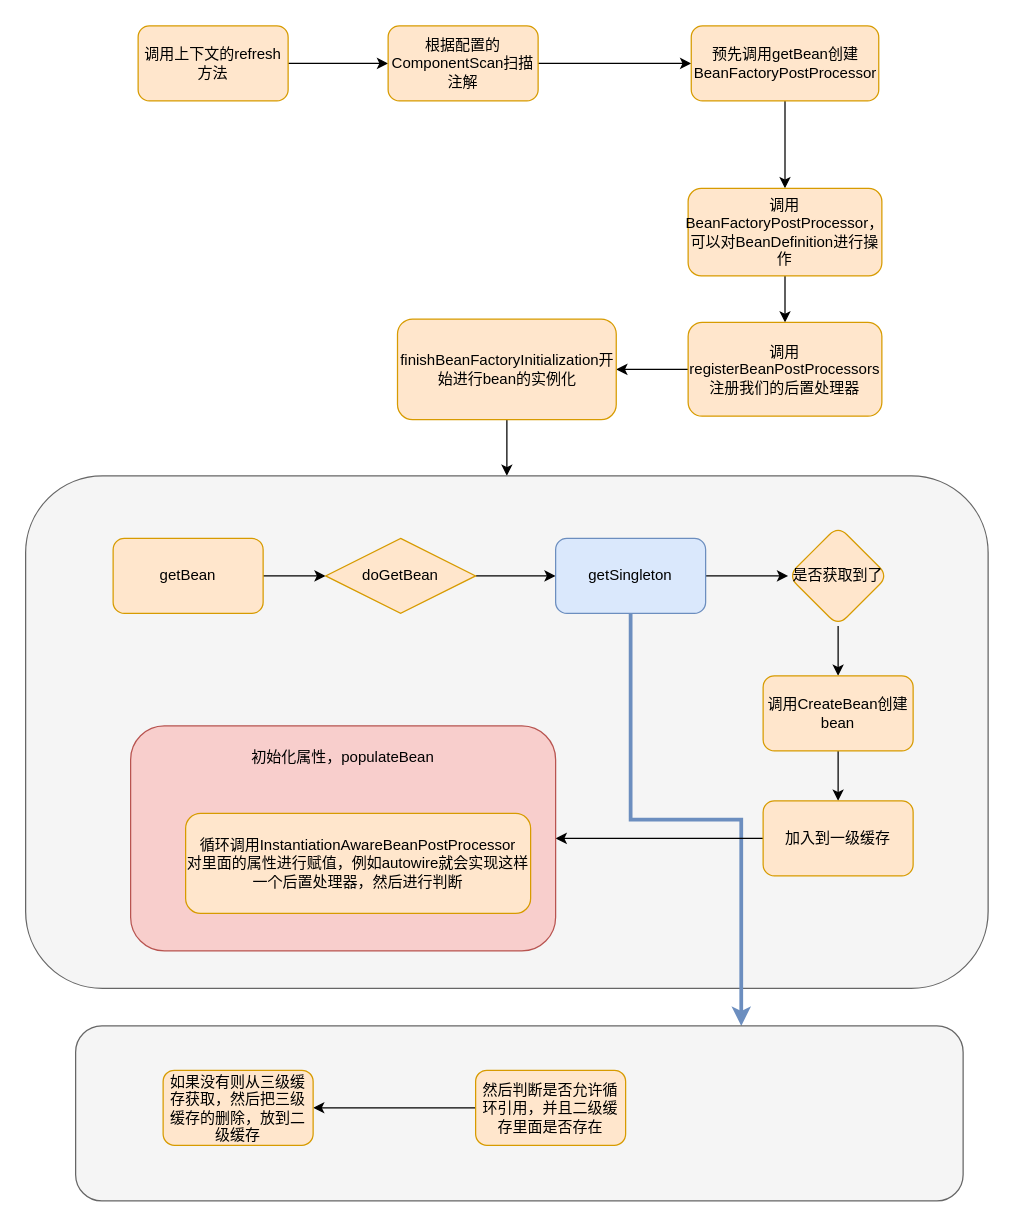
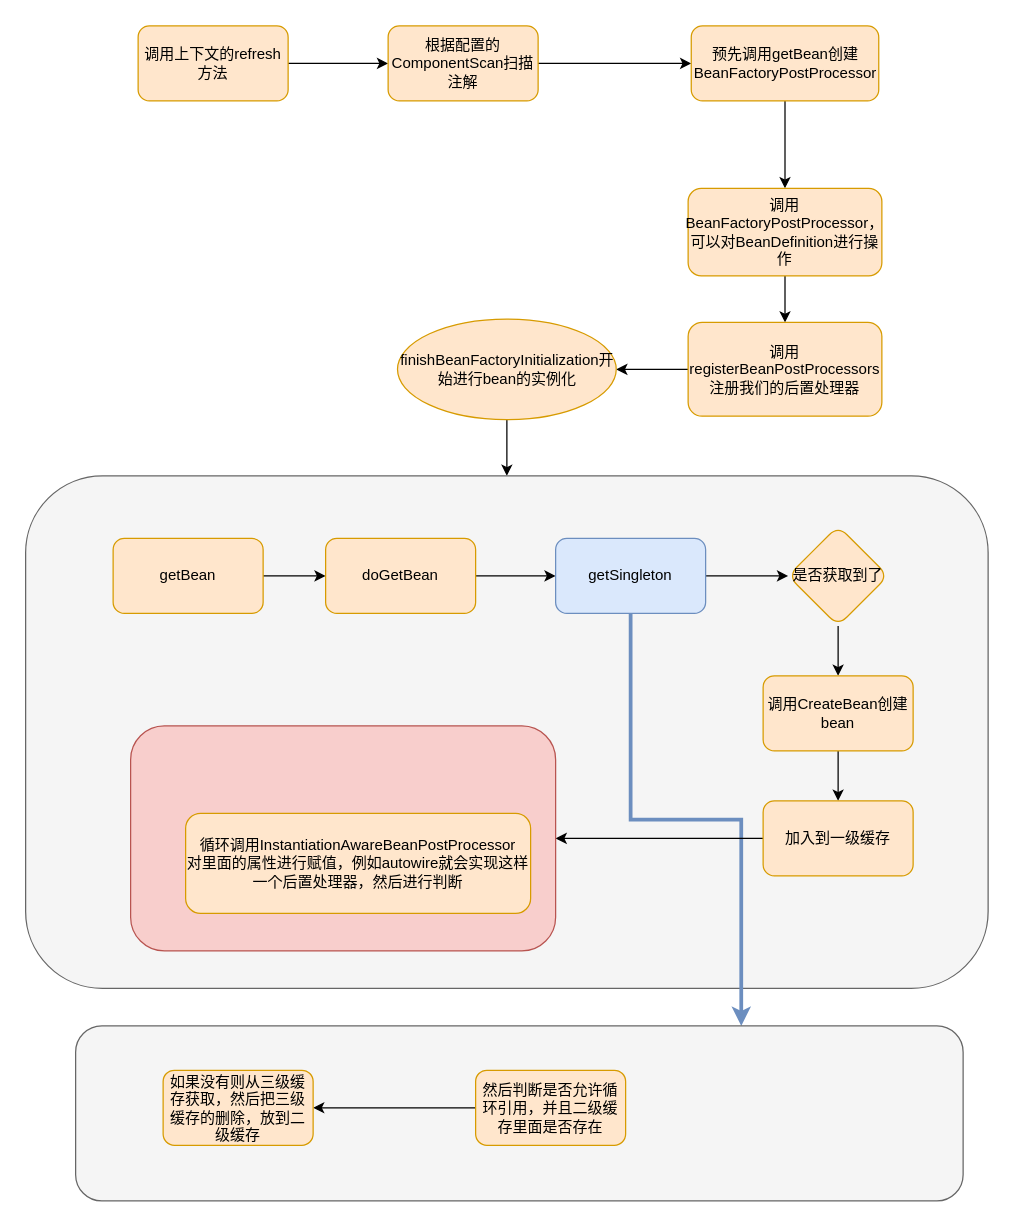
- <mxCell id="13" value="finishBeanFactoryInitialization开始进行bean的实例化" style="whiteSpace=wrap;html=1;fillColor=#ffe6cc;strokeColor=#d79b00;rounded=1;" vertex="1" parent="1"><mxGeometry x="317.5" y="254.5" width="175" height="80.5" as="geometry" /></mxCell>
+ <mxCell id="13" value="finishBeanFactoryInitialization开始进行bean的实例化" style="ellipse;whiteSpace=wrap;html=1;fillColor=#ffe6cc;strokeColor=#d79b00;" vertex="1" parent="1"><mxGeometry x="317.5" y="254.5" width="175" height="80.5" as="geometry" /></mxCell>
- <mxCell id="18" value="doGetBean" style="rhombus;whiteSpace=wrap;html=1;fillColor=#ffe6cc;strokeColor=#d79b00;" vertex="1" parent="1"><mxGeometry x="260" y="430" width="120" height="60" as="geometry" /></mxCell>
+ <mxCell id="18" value="doGetBean" style="whiteSpace=wrap;html=1;rounded=1;fillColor=#ffe6cc;strokeColor=#d79b00;" vertex="1" parent="1"><mxGeometry x="260" y="430" width="120" height="60" as="geometry" /></mxCell>
- <mxCell id="29" value="初始化属性，populateBean" style="text;html=1;strokeColor=none;fillColor=none;align=center;verticalAlign=middle;whiteSpace=wrap;rounded=0;" vertex="1" parent="1"><mxGeometry x="169" y="590" width="210" height="30" as="geometry" /></mxCell>
